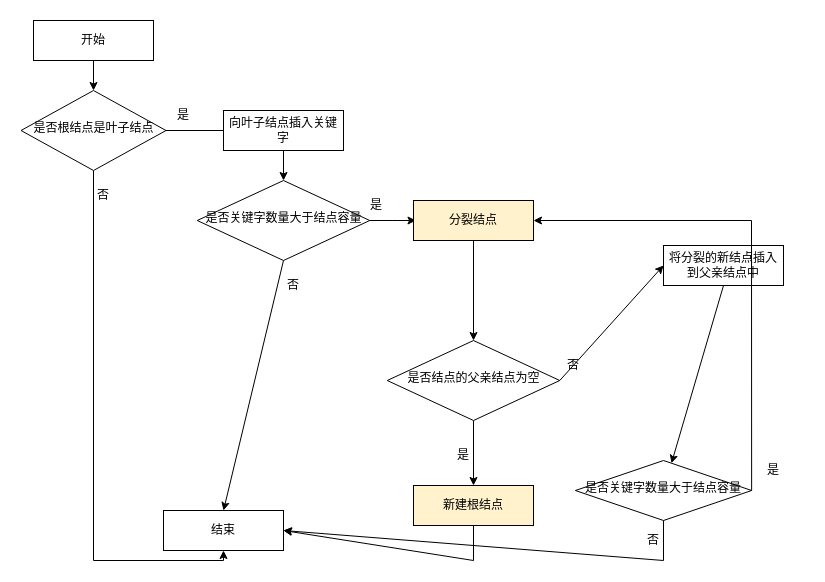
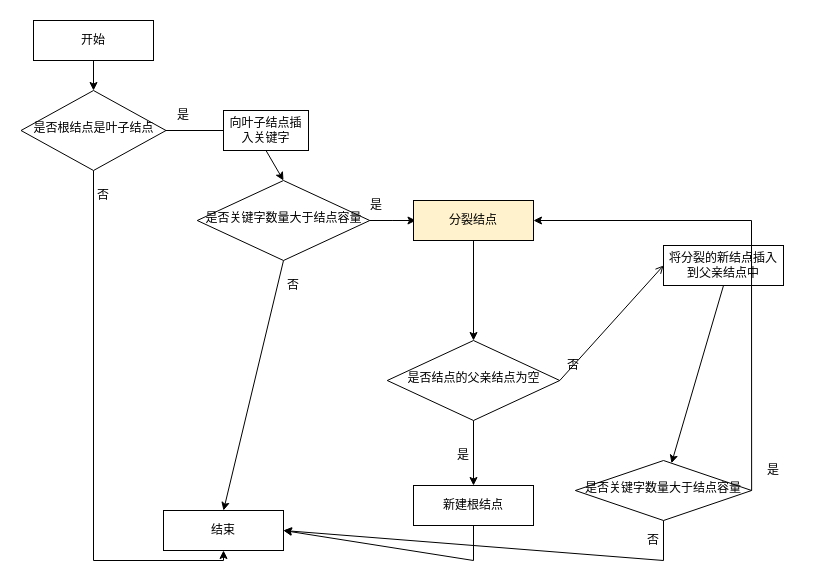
- <mxCell id="7" value="向叶子结点插入关键字" style="rounded=0;whiteSpace=wrap;html=1;fontSize=12;glass=0;strokeWidth=1;shadow=0;" parent="1" vertex="1"><mxGeometry x="223" y="110" width="120" height="40" as="geometry" /></mxCell>
+ <mxCell id="7" value="向叶子结点插入关键字" style="rounded=0;whiteSpace=wrap;html=1;fontSize=12;glass=0;strokeWidth=1;shadow=0;" parent="1" vertex="1"><mxGeometry x="223" y="110" width="85" height="40" as="geometry" /></mxCell>
- <mxCell id="22" style="edgeStyle=none;html=1;exitX=1;exitY=0.5;exitDx=0;exitDy=0;entryX=0;entryY=0.5;entryDx=0;entryDy=0;" edge="1" parent="1" source="23" target="20"><mxGeometry relative="1" as="geometry" /></mxCell>
+ <mxCell id="22" style="edgeStyle=none;html=1;exitX=1;exitY=0.5;exitDx=0;exitDy=0;entryX=0;entryY=0.5;entryDx=0;entryDy=0;endArrow=open;" edge="1" parent="1" source="23" target="20"><mxGeometry relative="1" as="geometry" /></mxCell>
- <mxCell id="27" value="新建根结点" style="rounded=0;whiteSpace=wrap;html=1;fontSize=12;glass=0;strokeWidth=1;shadow=0;fillColor=#fff2cc;" vertex="1" parent="1"><mxGeometry x="413" y="485" width="120" height="40" as="geometry" /></mxCell>
+ <mxCell id="27" value="新建根结点" style="rounded=0;whiteSpace=wrap;html=1;fontSize=12;glass=0;strokeWidth=1;shadow=0;" vertex="1" parent="1"><mxGeometry x="413" y="485" width="120" height="40" as="geometry" /></mxCell>
